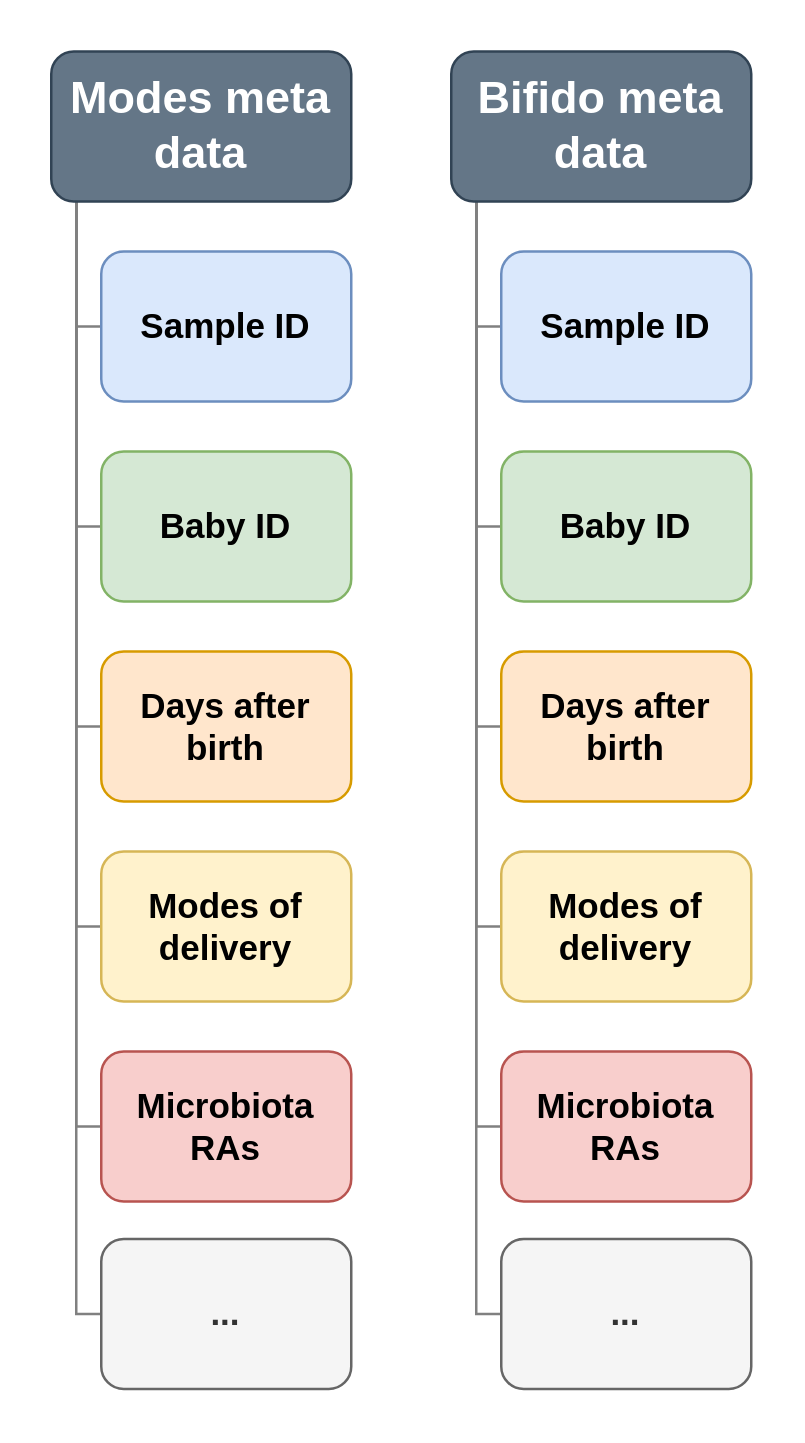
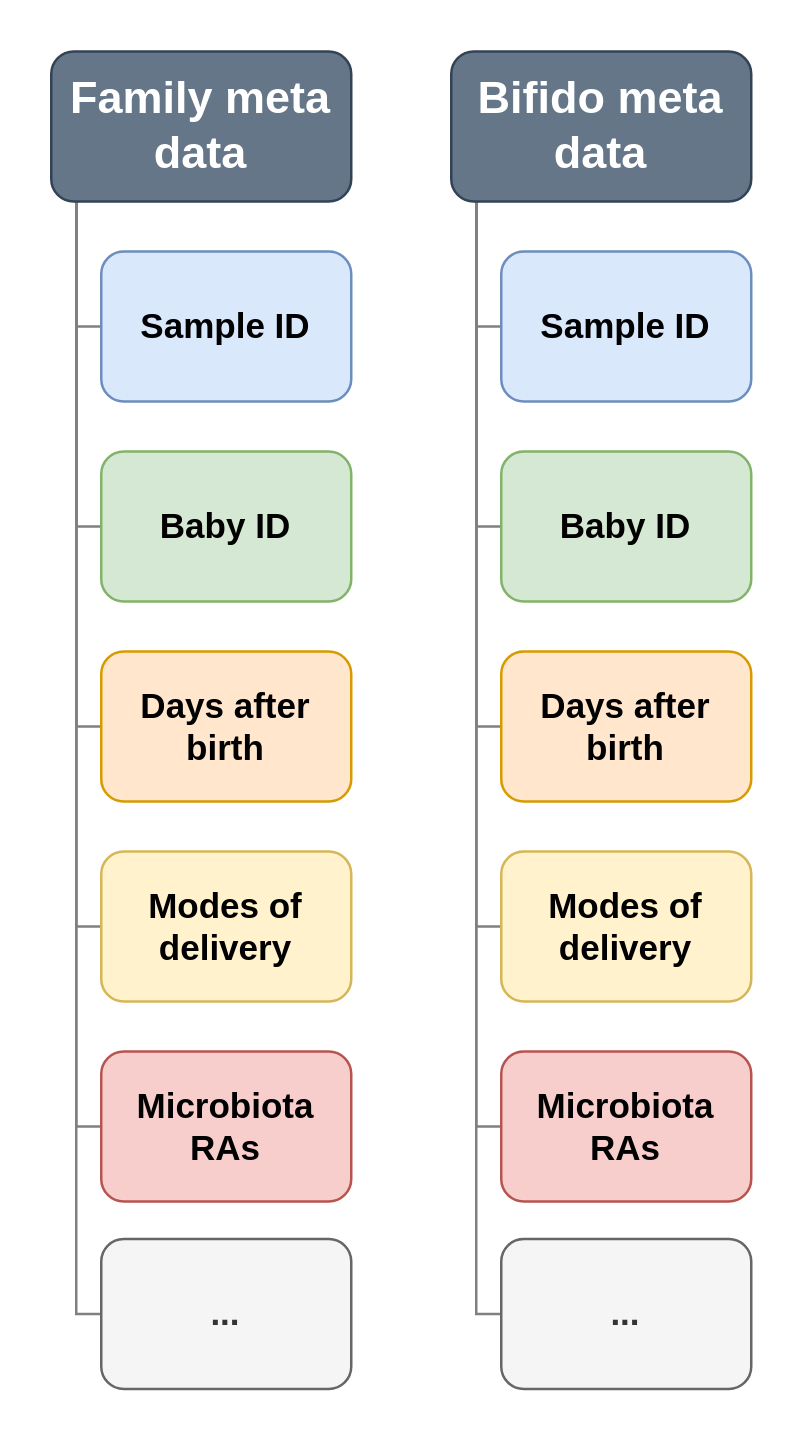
- <mxCell id="8" value="Modes meta data" style="rounded=1;whiteSpace=wrap;html=1;fillColor=#647687;fontColor=#ffffff;strokeColor=#314354;fontStyle=1;fontSize=18;" vertex="1" parent="1"><mxGeometry x="20" y="20" width="120" height="60" as="geometry" /></mxCell>
+ <mxCell id="8" value="Family meta data" style="rounded=1;whiteSpace=wrap;html=1;fillColor=#647687;fontColor=#ffffff;strokeColor=#314354;fontStyle=1;fontSize=18;" vertex="1" parent="1"><mxGeometry x="20" y="20" width="120" height="60" as="geometry" /></mxCell>
